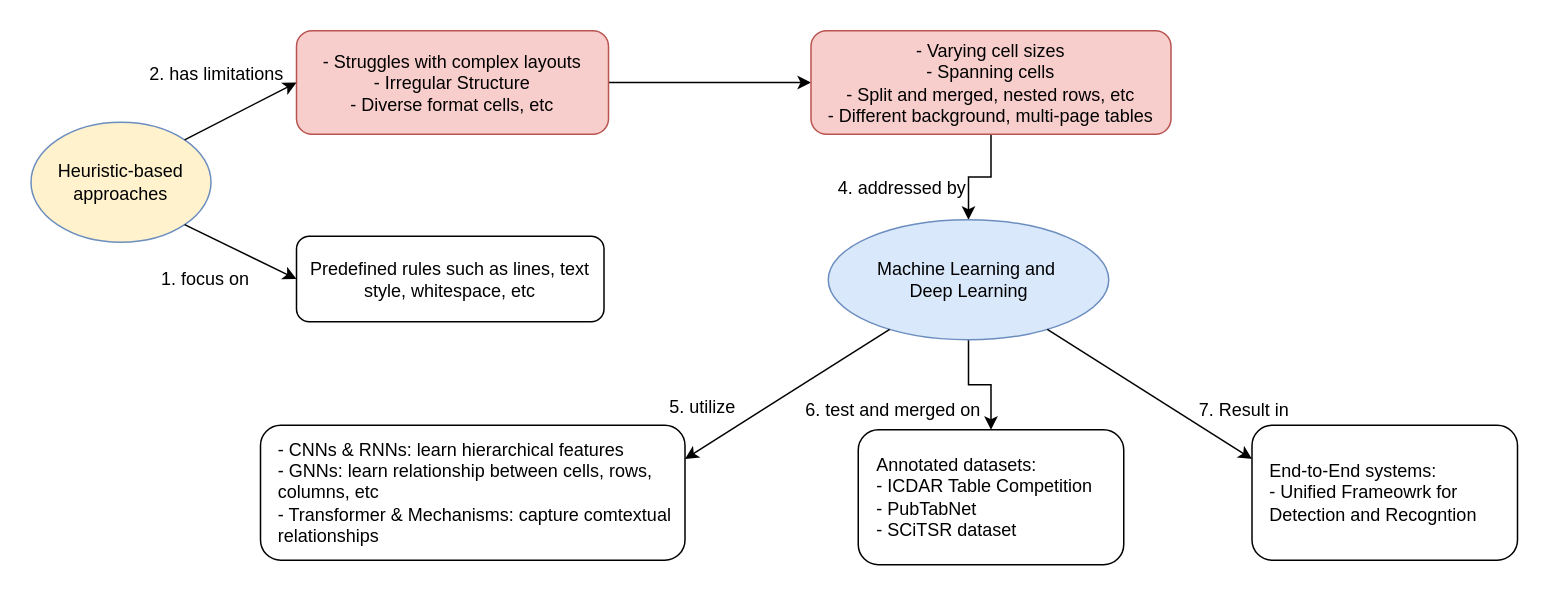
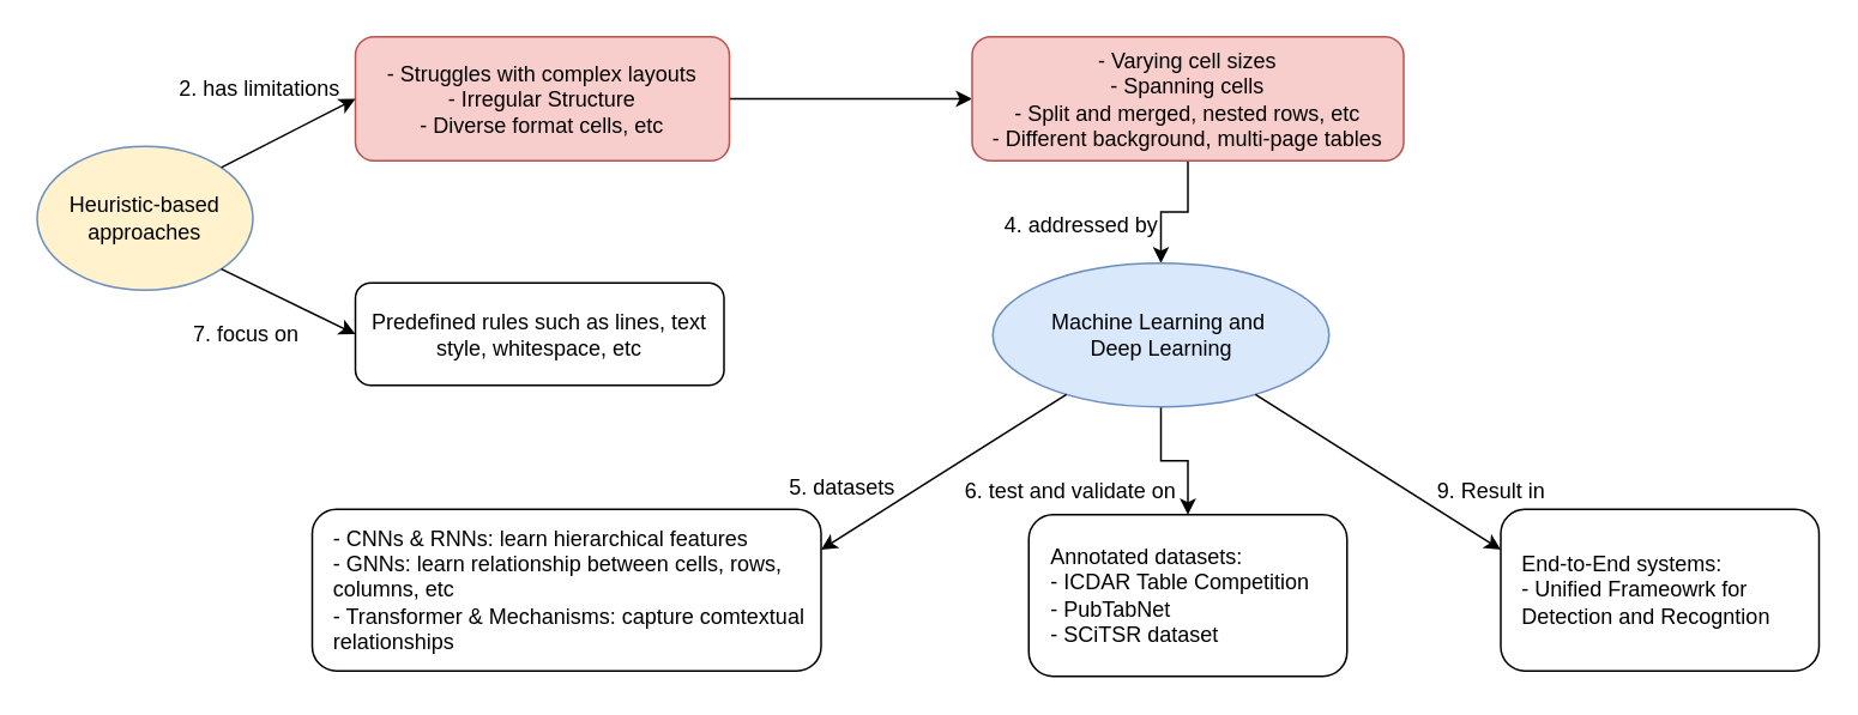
- <mxCell id="8" value="1. focus on" style="text;html=1;align=center;verticalAlign=middle;whiteSpace=wrap;rounded=0;" parent="1" vertex="1"><mxGeometry x="97" y="170.5" width="79" height="30" as="geometry" /></mxCell>
+ <mxCell id="8" value="7. focus on" style="text;html=1;align=center;verticalAlign=middle;whiteSpace=wrap;rounded=0;" parent="1" vertex="1"><mxGeometry x="97" y="170.5" width="79" height="30" as="geometry" /></mxCell>
- <mxCell id="17" value="5. utilize" style="text;html=1;align=center;verticalAlign=middle;whiteSpace=wrap;rounded=0;" parent="1" vertex="1"><mxGeometry x="405" y="256" width="126" height="30" as="geometry" /></mxCell>
+ <mxCell id="17" value="5. datasets" style="text;html=1;align=center;verticalAlign=middle;whiteSpace=wrap;rounded=0;" parent="1" vertex="1"><mxGeometry x="405" y="256" width="126" height="30" as="geometry" /></mxCell>
- <mxCell id="19" value="6. test and merged on" style="text;html=1;align=center;verticalAlign=middle;whiteSpace=wrap;rounded=0;" parent="1" vertex="1"><mxGeometry x="532" y="258" width="126" height="30" as="geometry" /></mxCell>
+ <mxCell id="19" value="6. test and validate on" style="text;html=1;align=center;verticalAlign=middle;whiteSpace=wrap;rounded=0;" parent="1" vertex="1"><mxGeometry x="532" y="258" width="126" height="30" as="geometry" /></mxCell>
- <mxCell id="22" value="7. Result in" style="text;html=1;align=center;verticalAlign=middle;whiteSpace=wrap;rounded=0;" parent="1" vertex="1"><mxGeometry x="766" y="258" width="126" height="30" as="geometry" /></mxCell>
+ <mxCell id="22" value="9. Result in" style="text;html=1;align=center;verticalAlign=middle;whiteSpace=wrap;rounded=0;" parent="1" vertex="1"><mxGeometry x="766" y="258" width="126" height="30" as="geometry" /></mxCell>
